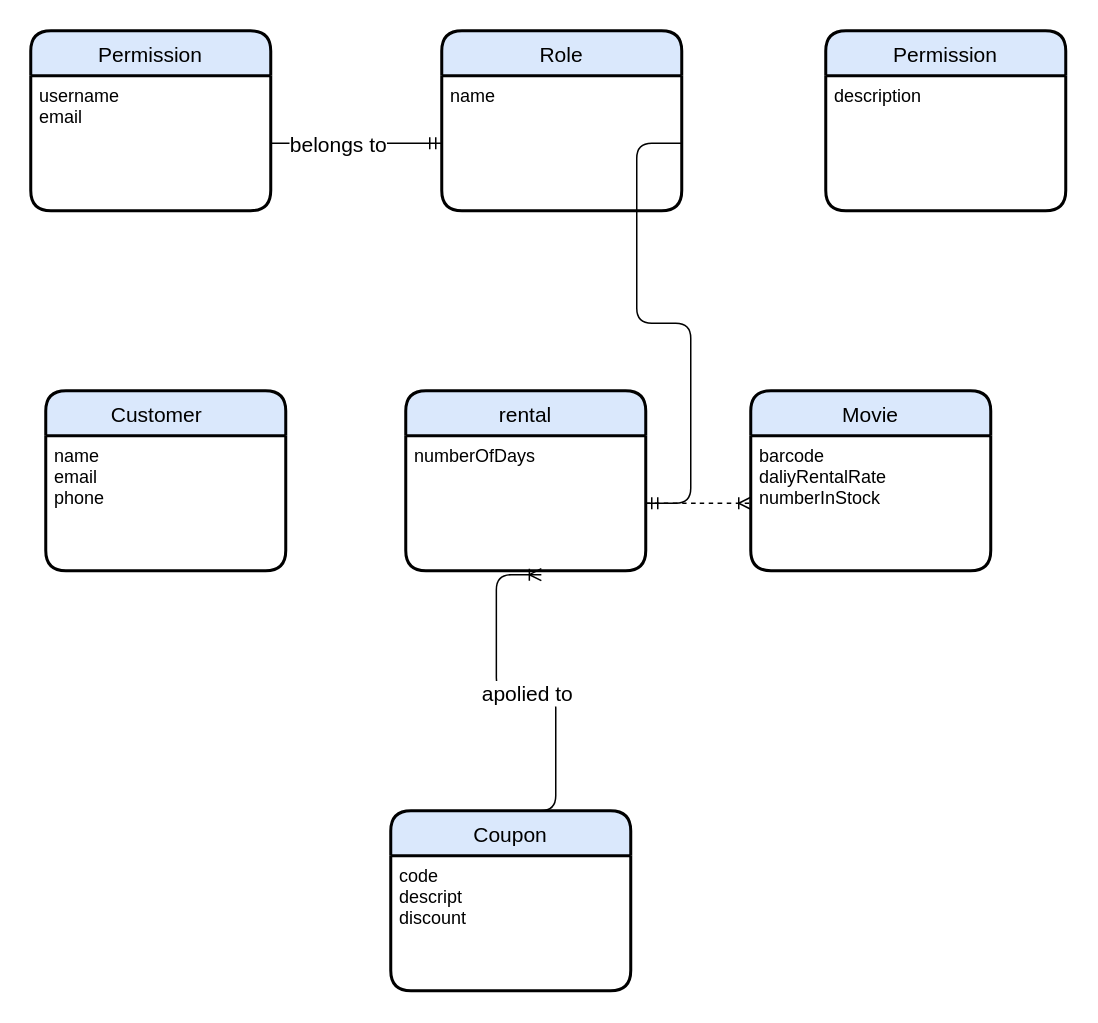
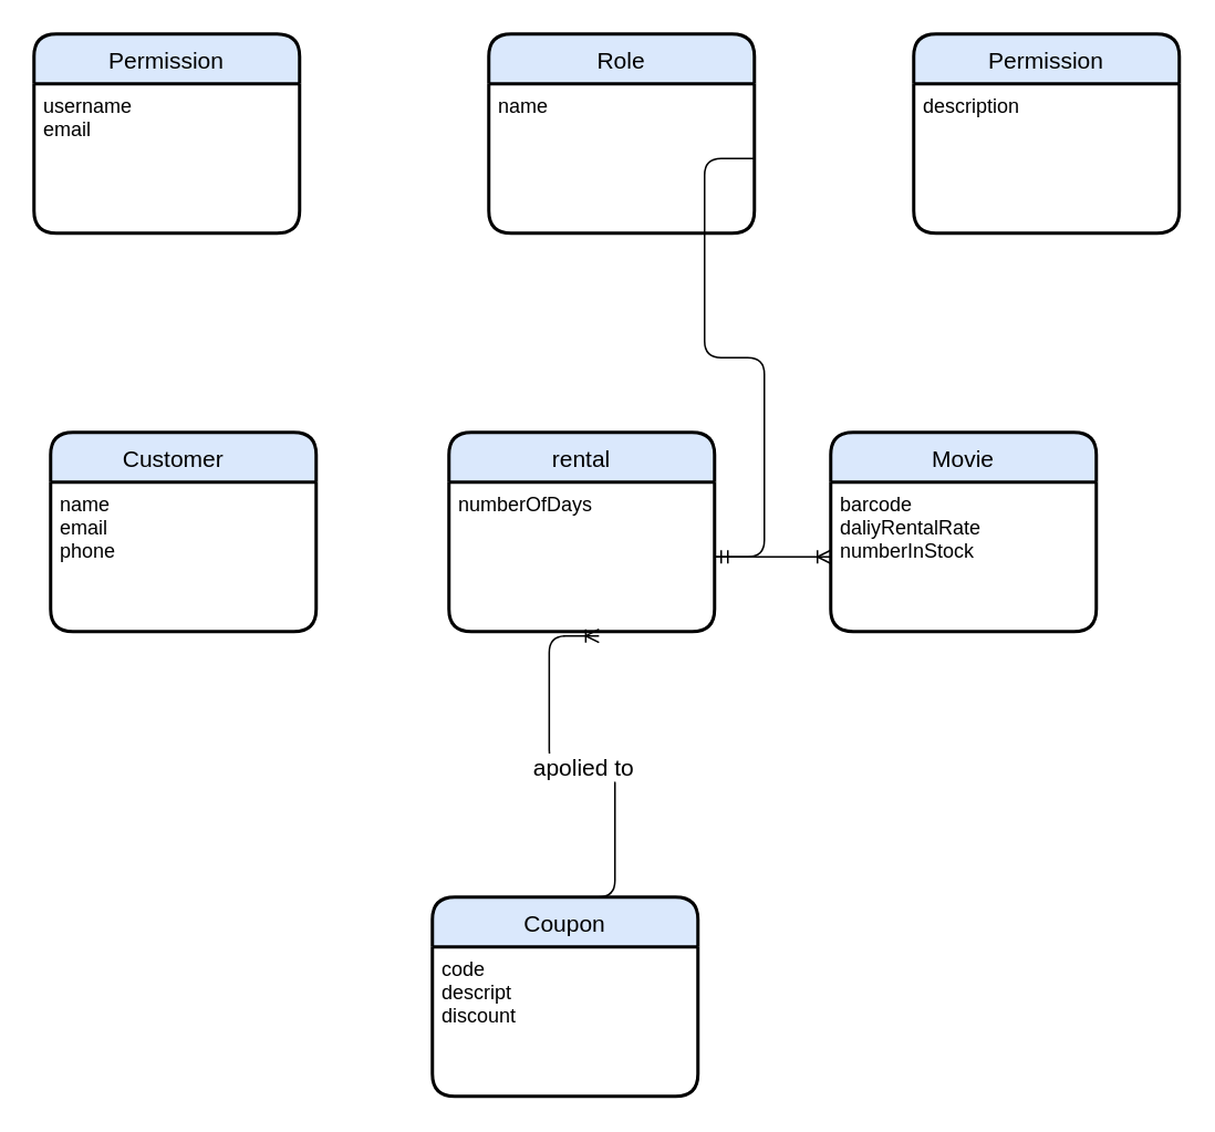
- <mxCell id="19" value="" style="edgeStyle=entityRelationEdgeStyle;fontSize=12;html=1;endArrow=ERmandOne;startSize=30;entryX=0;entryY=0.5;entryDx=0;entryDy=0;" edge="1" parent="1" source="16" target="18"><mxGeometry width="100" height="100" relative="1" as="geometry"><mxPoint x="400" y="250" as="sourcePoint" /><mxPoint x="500" y="150" as="targetPoint" /></mxGeometry></mxCell>
- <mxCell id="20" value="belongs to" style="edgeLabel;html=1;align=center;verticalAlign=middle;resizable=0;points=[];fontSize=14;" vertex="1" connectable="0" parent="19"><mxGeometry x="-0.221" relative="1" as="geometry"><mxPoint as="offset" /></mxGeometry></mxCell>
- <mxCell id="10" value="" style="edgeStyle=entityRelationEdgeStyle;fontSize=12;html=1;endArrow=ERoneToMany;startSize=30;exitX=1;exitY=0.5;exitDx=0;exitDy=0;entryX=0;entryY=0.5;entryDx=0;entryDy=0;dashed=1;" parent="1" source="9" target="5" edge="1"><mxGeometry width="100" height="100" relative="1" as="geometry"><mxPoint x="320" y="340" as="sourcePoint" /><mxPoint x="420" y="240" as="targetPoint" /></mxGeometry></mxCell>
+ <mxCell id="10" value="" style="edgeStyle=entityRelationEdgeStyle;fontSize=12;html=1;endArrow=ERoneToMany;startSize=30;exitX=1;exitY=0.5;exitDx=0;exitDy=0;entryX=0;entryY=0.5;entryDx=0;entryDy=0;" parent="1" source="9" target="5" edge="1"><mxGeometry width="100" height="100" relative="1" as="geometry"><mxPoint x="320" y="340" as="sourcePoint" /><mxPoint x="420" y="240" as="targetPoint" /></mxGeometry></mxCell>
